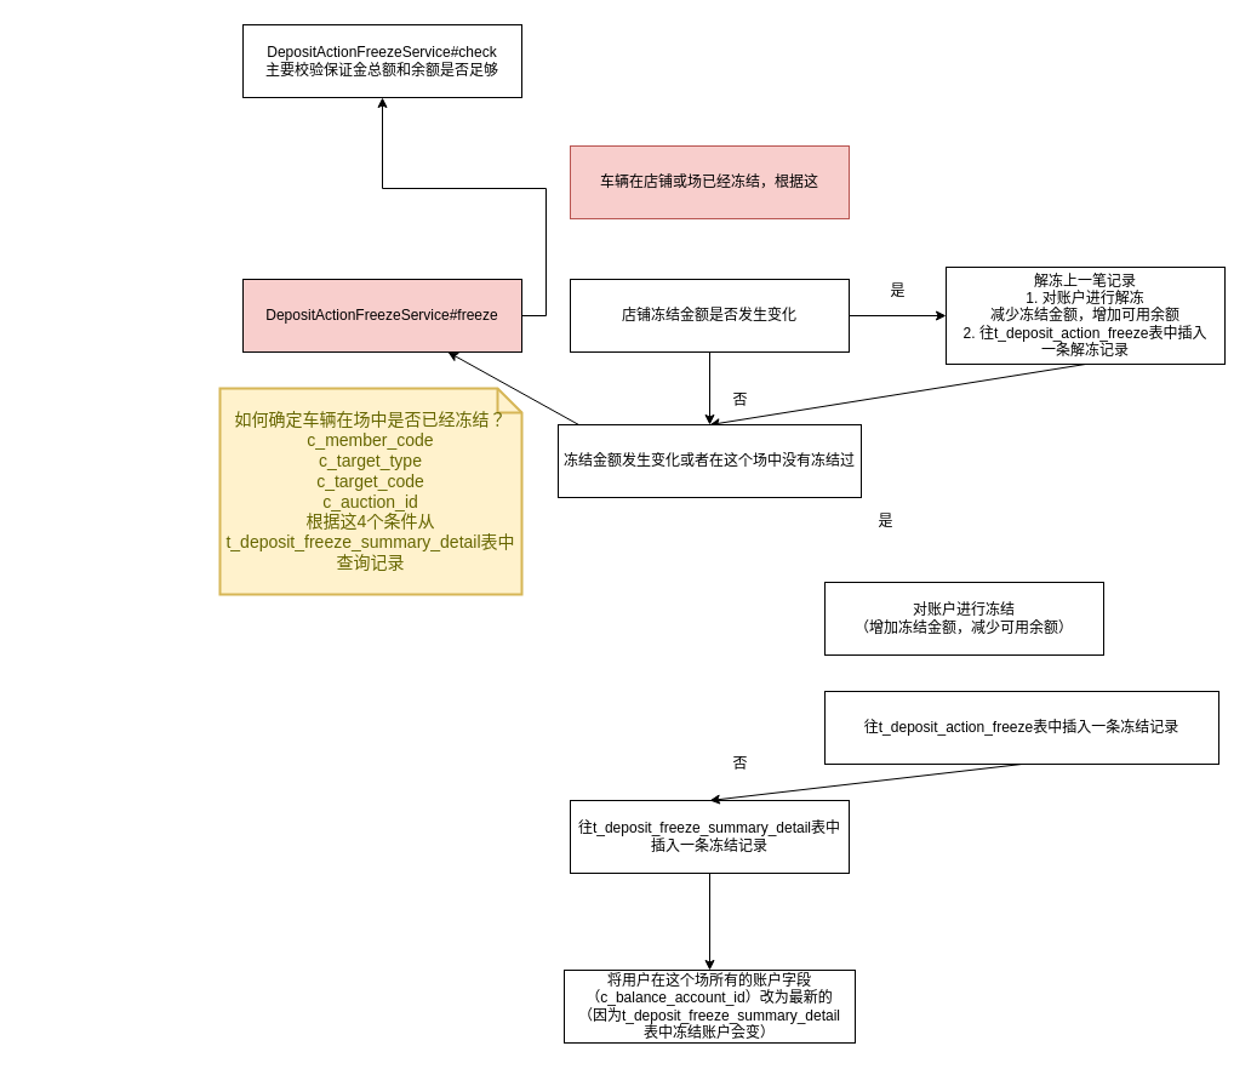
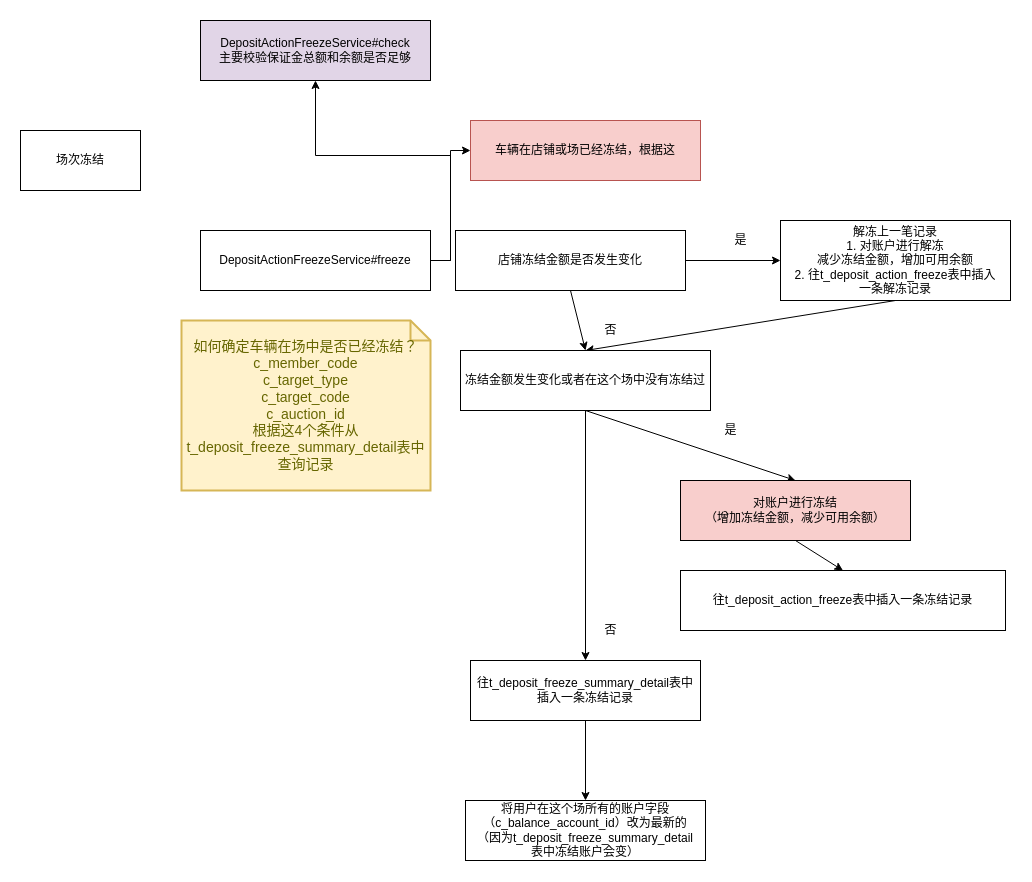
- <mxCell id="6" value="DepositActionFreezeService#check&lt;br&gt;主要校验保证金总额和余额是否足够" style="rounded=0;whiteSpace=wrap;html=1;" vertex="1" parent="1"><mxGeometry x="200" y="20" width="230" height="60" as="geometry" /></mxCell>
+ <mxCell id="6" value="DepositActionFreezeService#check&lt;br&gt;主要校验保证金总额和余额是否足够" style="rounded=0;whiteSpace=wrap;html=1;fillColor=#e1d5e7;" vertex="1" parent="1"><mxGeometry x="200" y="20" width="230" height="60" as="geometry" /></mxCell>
+ <mxCell id="3" style="edgeStyle=orthogonalEdgeStyle;rounded=0;orthogonalLoop=1;jettySize=auto;html=1;exitX=1;exitY=0.5;exitDx=0;exitDy=0;entryX=0;entryY=0.5;entryDx=0;entryDy=0;" edge="1" parent="1" source="5" target="7"><mxGeometry relative="1" as="geometry" /></mxCell>
+ <mxCell id="2" value="场次冻结" style="rounded=0;whiteSpace=wrap;html=1;" vertex="1" parent="1"><mxGeometry x="20" y="130" width="120" height="60" as="geometry" /></mxCell>
- <mxCell id="5" value="DepositActionFreezeService#freeze" style="rounded=0;whiteSpace=wrap;html=1;fillColor=#f8cecc;" vertex="1" parent="1"><mxGeometry x="200" y="230" width="230" height="60" as="geometry" /></mxCell>
+ <mxCell id="5" value="DepositActionFreezeService#freeze" style="rounded=0;whiteSpace=wrap;html=1;" vertex="1" parent="1"><mxGeometry x="200" y="230" width="230" height="60" as="geometry" /></mxCell>
- <mxCell id="10" value="店铺冻结金额是否发生变化" style="rounded=0;whiteSpace=wrap;html=1;" vertex="1" parent="1"><mxGeometry x="470" y="230" width="230" height="60" as="geometry" /></mxCell>
+ <mxCell id="10" value="店铺冻结金额是否发生变化" style="rounded=0;whiteSpace=wrap;html=1;" vertex="1" parent="1"><mxGeometry x="455" y="230" width="230" height="60" as="geometry" /></mxCell>
- <mxCell id="18" style="edgeStyle=none;rounded=0;orthogonalLoop=1;jettySize=auto;html=1;exitX=0.5;exitY=1;exitDx=0;exitDy=0;" edge="1" parent="1" source="19" target="5"><mxGeometry relative="1" as="geometry" /></mxCell>
+ <mxCell id="18" style="edgeStyle=none;rounded=0;orthogonalLoop=1;jettySize=auto;html=1;exitX=0.5;exitY=1;exitDx=0;exitDy=0;entryX=0.5;entryY=0;entryDx=0;entryDy=0;" edge="1" parent="1" source="19" target="21"><mxGeometry relative="1" as="geometry" /></mxCell>
- <mxCell id="21" value="对账户进行冻结&lt;br&gt;（增加冻结金额，减少可用余额）" style="rounded=0;whiteSpace=wrap;html=1;" vertex="1" parent="1"><mxGeometry x="680" y="480" width="230" height="60" as="geometry" /></mxCell>
+ <mxCell id="21" value="对账户进行冻结&lt;br&gt;（增加冻结金额，减少可用余额）" style="rounded=0;whiteSpace=wrap;html=1;fillColor=#f8cecc;" vertex="1" parent="1"><mxGeometry x="680" y="480" width="230" height="60" as="geometry" /></mxCell>
+ <mxCell id="17" style="edgeStyle=none;rounded=0;orthogonalLoop=1;jettySize=auto;html=1;exitX=0.5;exitY=1;exitDx=0;exitDy=0;entryX=0.5;entryY=0;entryDx=0;entryDy=0;" edge="1" parent="1" source="19" target="15"><mxGeometry relative="1" as="geometry" /></mxCell>
+ <mxCell id="20" style="edgeStyle=none;rounded=0;orthogonalLoop=1;jettySize=auto;html=1;exitX=0.5;exitY=1;exitDx=0;exitDy=0;entryX=0.5;entryY=0;entryDx=0;entryDy=0;" edge="1" parent="1" source="21" target="23"><mxGeometry relative="1" as="geometry" /></mxCell>
- <mxCell id="22" style="edgeStyle=none;rounded=0;orthogonalLoop=1;jettySize=auto;html=1;exitX=0.5;exitY=1;exitDx=0;exitDy=0;entryX=0.5;entryY=0;entryDx=0;entryDy=0;" edge="1" parent="1" source="23" target="15"><mxGeometry relative="1" as="geometry" /></mxCell>
